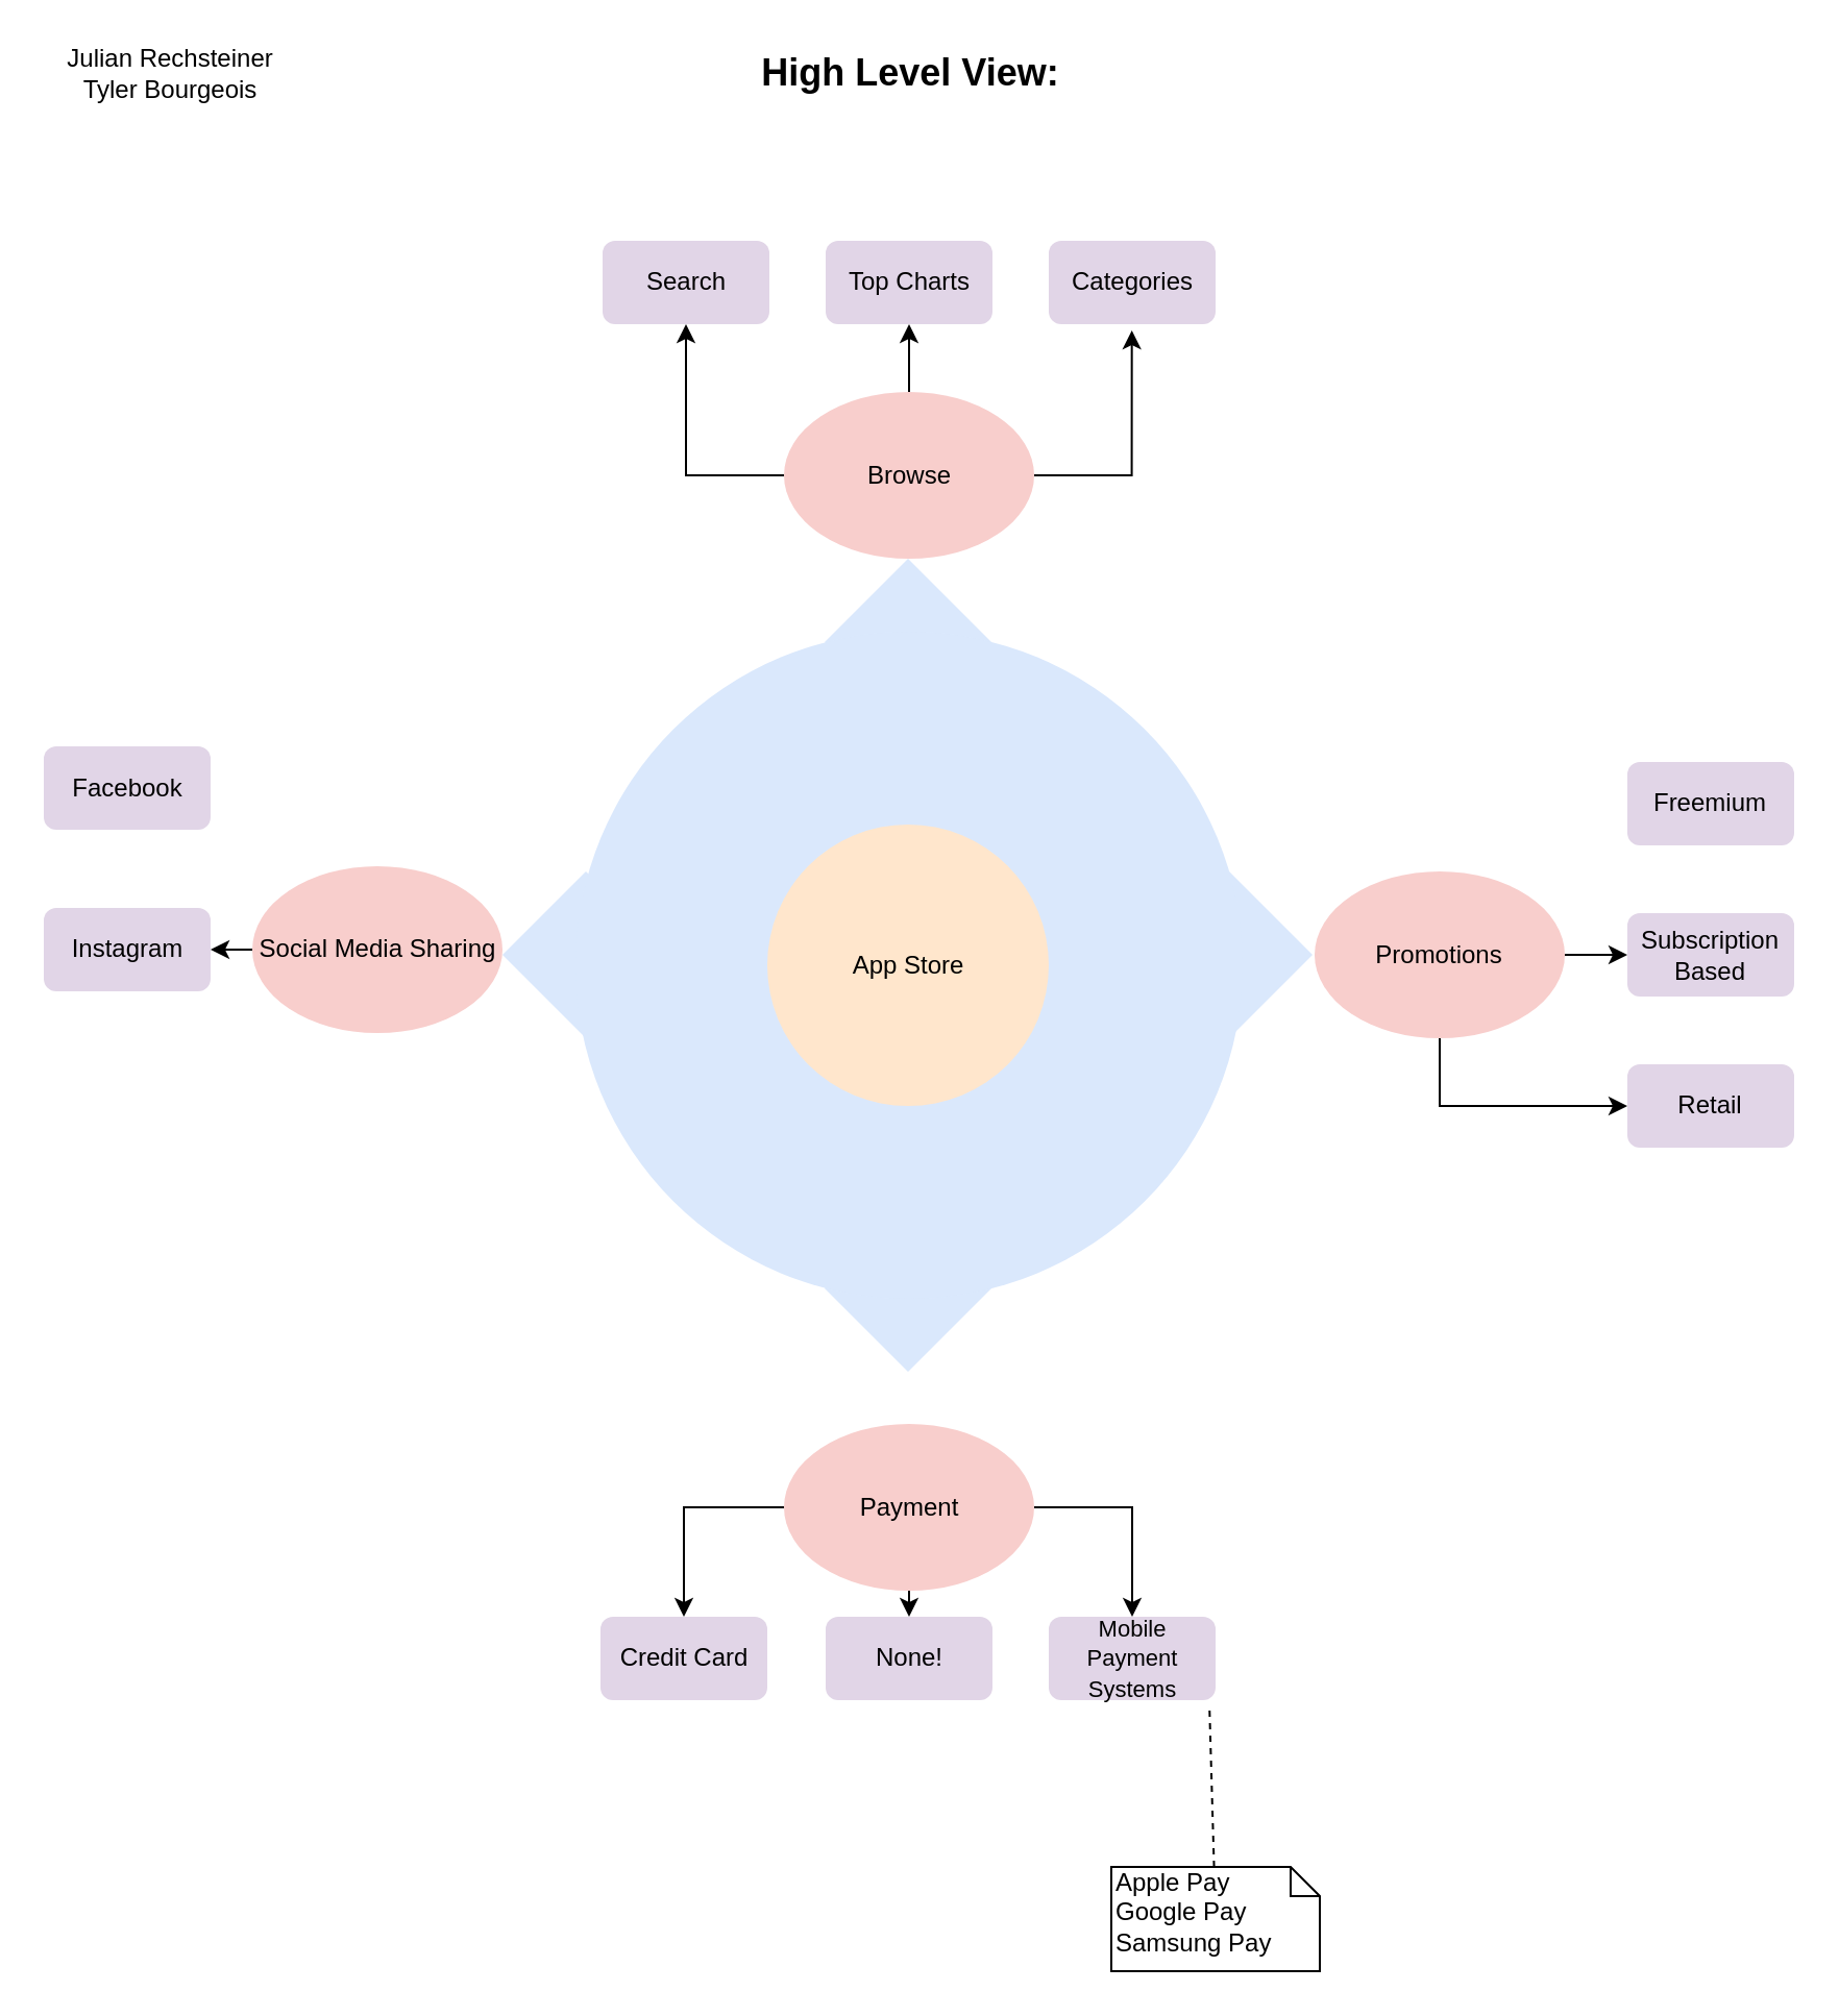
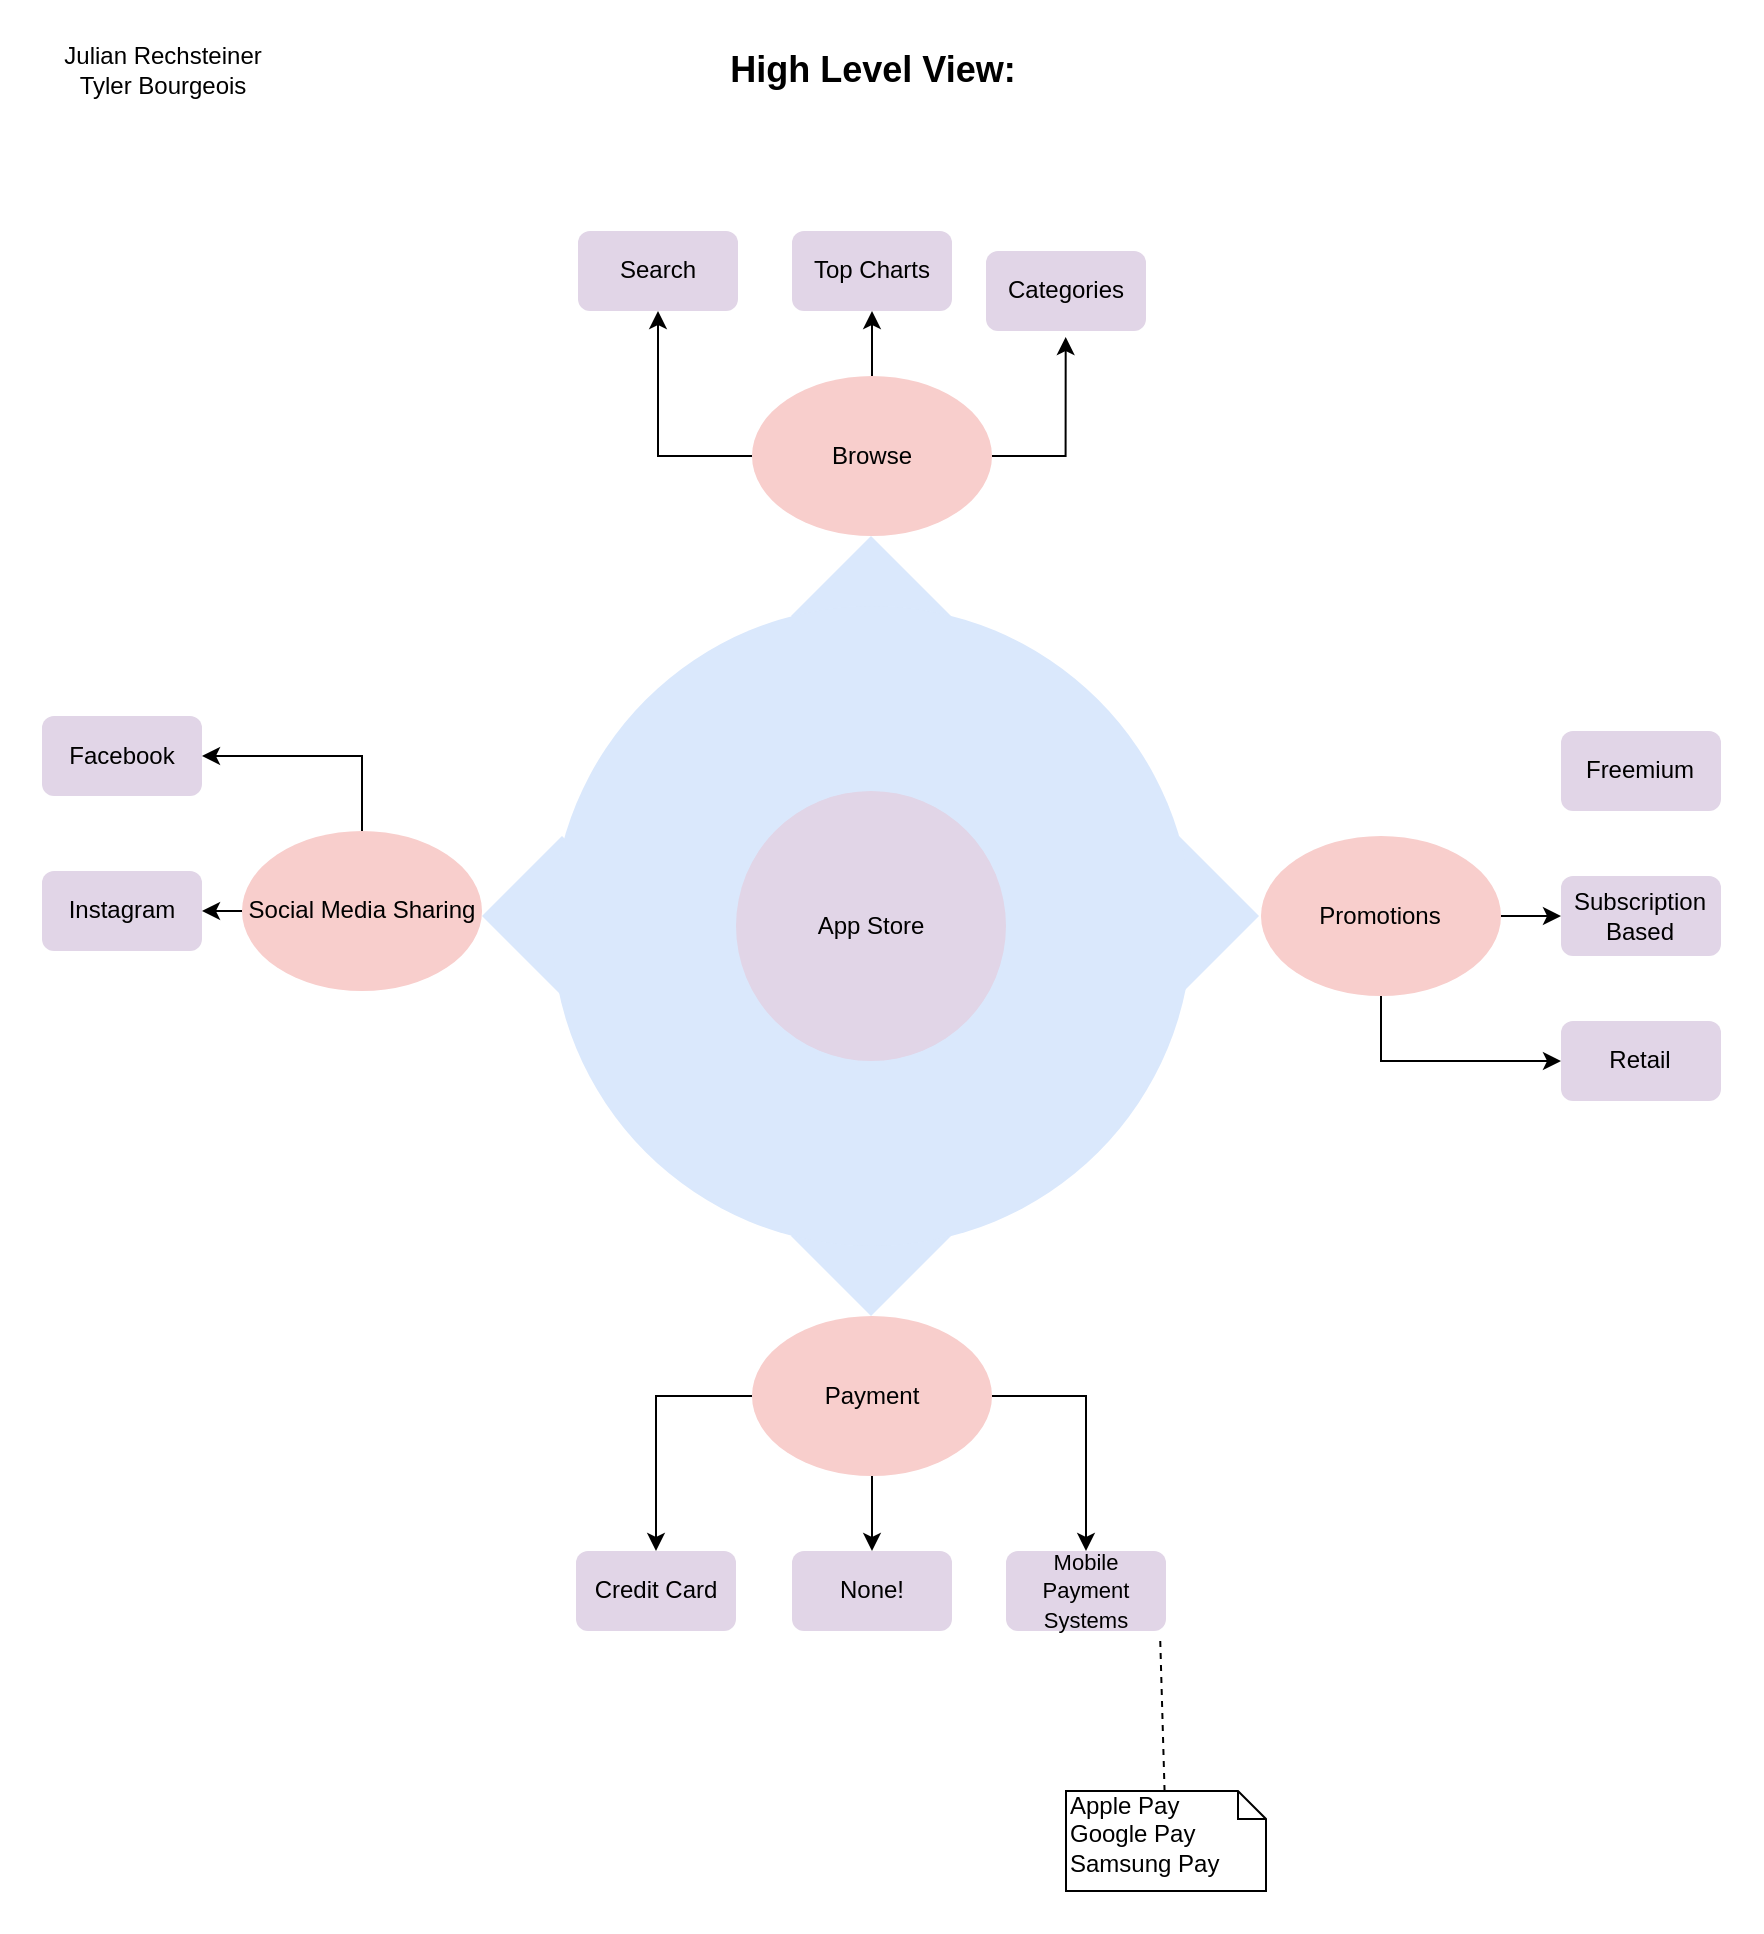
- <mxCell id="8" value="Categories" style="rounded=1;whiteSpace=wrap;html=1;align=center;fillColor=#e1d5e7;strokeColor=none;" parent="1" vertex="1"><mxGeometry x="502.5" y="115" width="80" height="40" as="geometry" /></mxCell>
+ <mxCell id="8" value="Categories" style="rounded=1;whiteSpace=wrap;html=1;align=center;fillColor=#e1d5e7;strokeColor=none;" parent="1" vertex="1"><mxGeometry x="492.5" y="125" width="80" height="40" as="geometry" /></mxCell>
+ <mxCell id="33" style="edgeStyle=orthogonalEdgeStyle;rounded=0;orthogonalLoop=1;jettySize=auto;html=1;exitX=0.5;exitY=0;exitDx=0;exitDy=0;entryX=1;entryY=0.5;entryDx=0;entryDy=0;startArrow=none;startFill=0;endArrow=classic;endFill=1;" parent="1" source="34" target="14" edge="1"><mxGeometry relative="1" as="geometry" /></mxCell>
- <mxCell id="7" value="App Store" style="ellipse;whiteSpace=wrap;html=1;aspect=fixed;fillColor=#ffe6cc;strokeColor=none;" parent="1" vertex="1"><mxGeometry x="367.5" y="395" width="135" height="135" as="geometry" /></mxCell>
+ <mxCell id="7" value="App Store" style="ellipse;whiteSpace=wrap;html=1;aspect=fixed;fillColor=#e1d5e7;strokeColor=none;" parent="1" vertex="1"><mxGeometry x="367.5" y="395" width="135" height="135" as="geometry" /></mxCell>
- <mxCell id="31" value="Payment" style="ellipse;whiteSpace=wrap;html=1;strokeColor=none;fillColor=#f8cecc;" parent="1" vertex="1"><mxGeometry x="375.5" y="682.5" width="120" height="80" as="geometry" /></mxCell>
+ <mxCell id="31" value="Payment" style="ellipse;whiteSpace=wrap;html=1;strokeColor=none;fillColor=#f8cecc;" parent="1" vertex="1"><mxGeometry x="375.5" y="657.5" width="120" height="80" as="geometry" /></mxCell>
